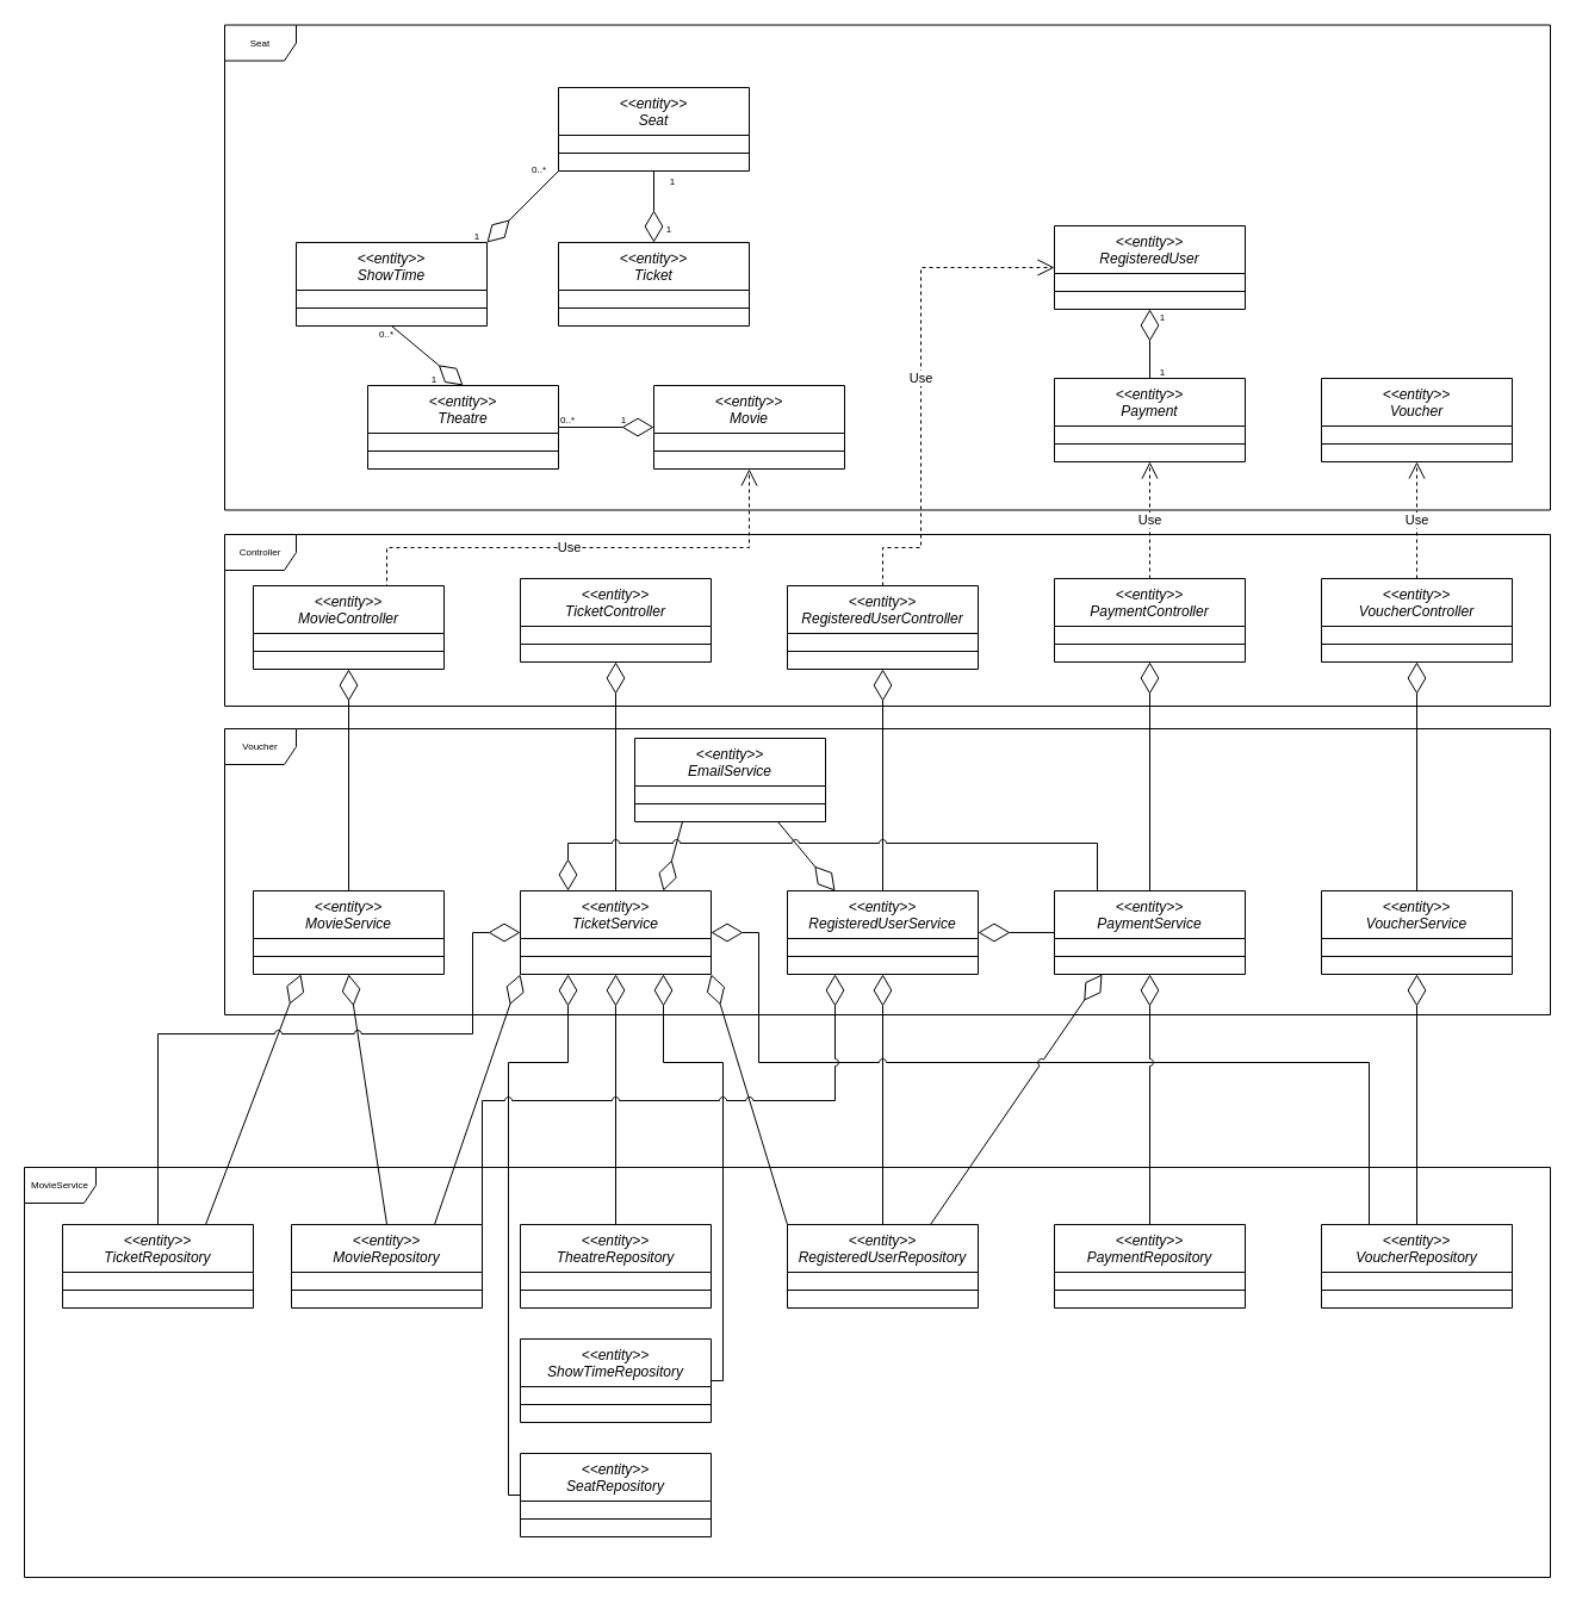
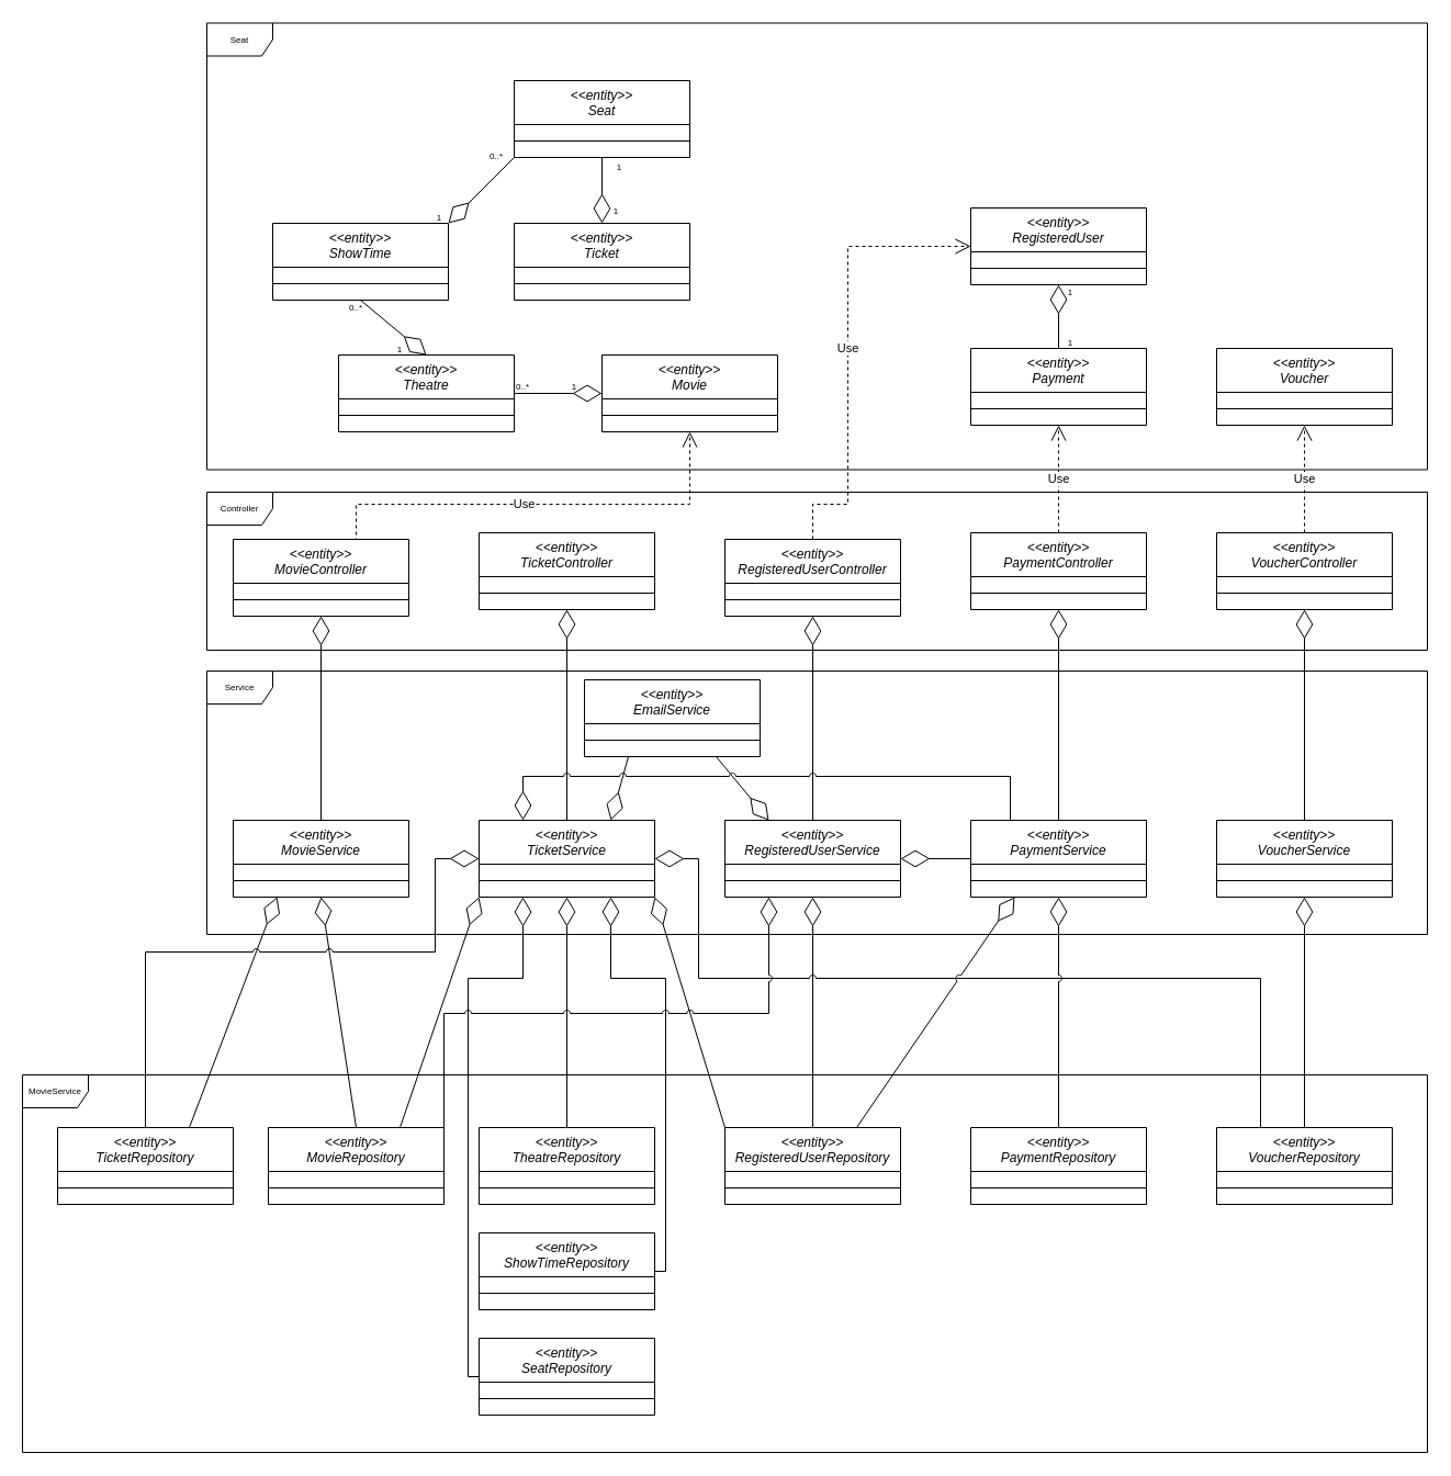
- <mxCell id="42" value="Voucher" style="shape=umlFrame;whiteSpace=wrap;html=1;fontSize=8;" parent="1" vertex="1"><mxGeometry x="188" y="611" width="1112" height="240" as="geometry" /></mxCell>
+ <mxCell id="42" value="Service" style="shape=umlFrame;whiteSpace=wrap;html=1;fontSize=8;" parent="1" vertex="1"><mxGeometry x="188" y="611" width="1112" height="240" as="geometry" /></mxCell>
